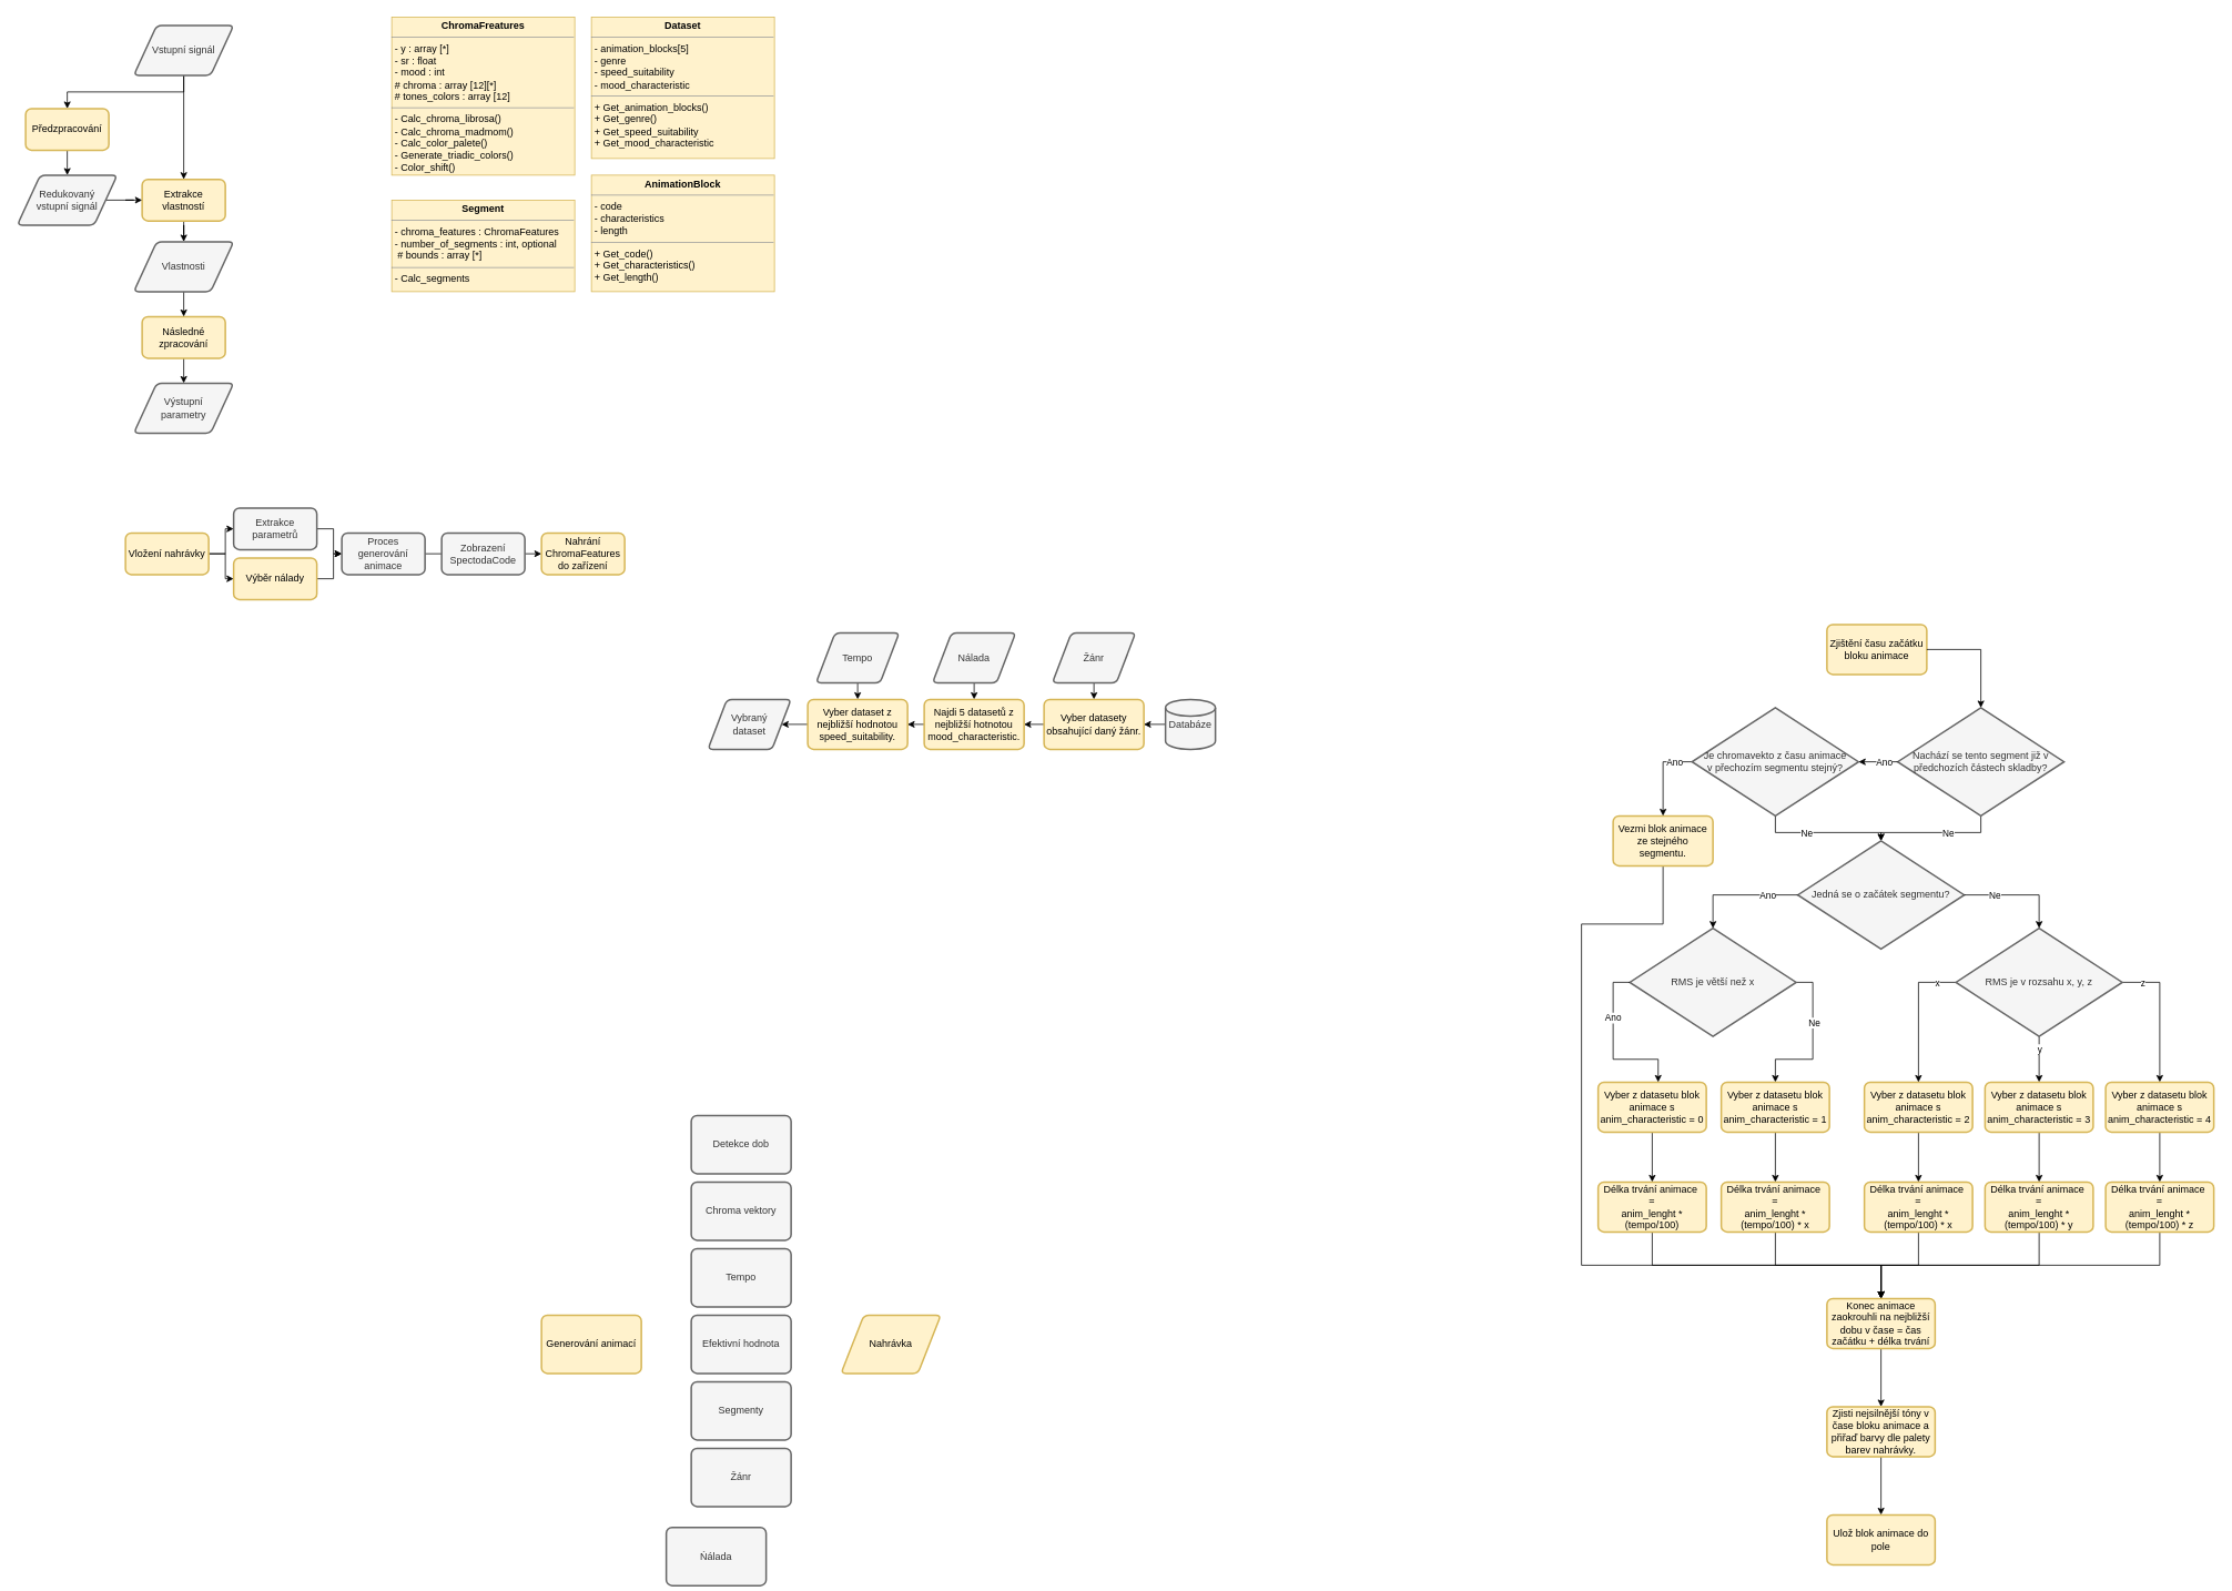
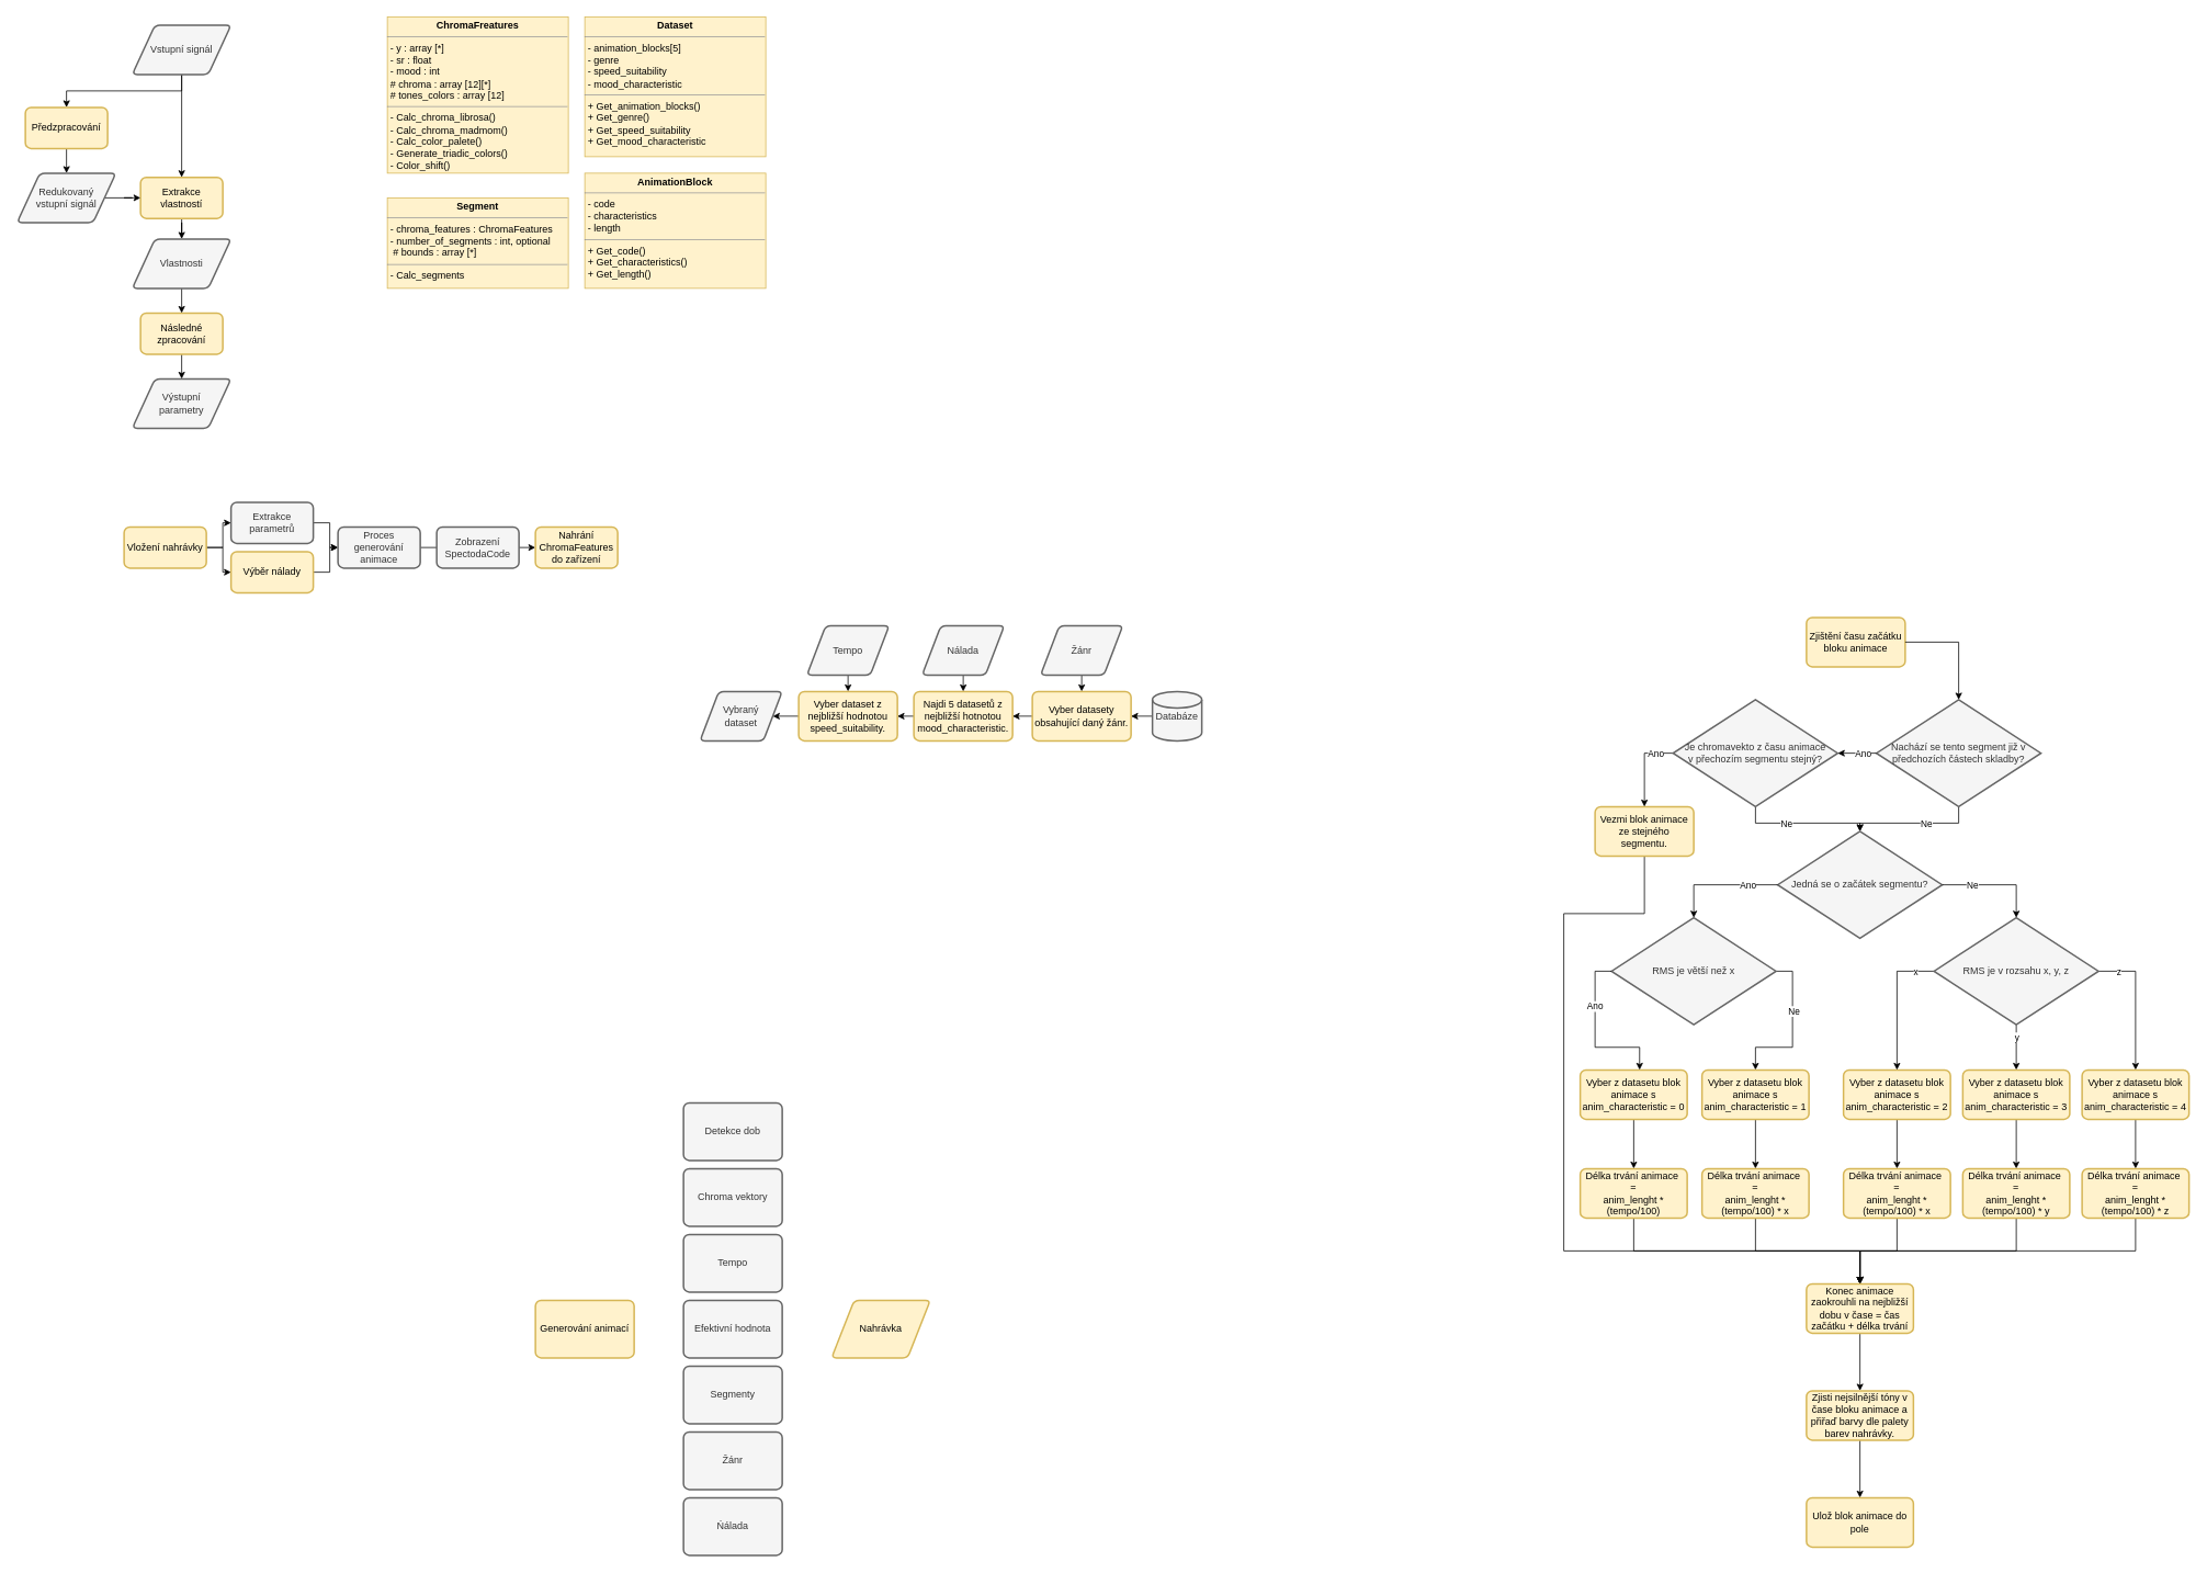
- <mxCell id="110" value="Ńálada" style="rounded=1;whiteSpace=wrap;html=1;absoluteArcSize=1;arcSize=14;strokeWidth=2;fillColor=#f5f5f5;strokeColor=#666666;fontColor=#333333;" parent="1" vertex="1"><mxGeometry x="800" y="1835" width="120" height="70" as="geometry" /></mxCell>
+ <mxCell id="110" value="Ńálada" style="rounded=1;whiteSpace=wrap;html=1;absoluteArcSize=1;arcSize=14;strokeWidth=2;fillColor=#f5f5f5;strokeColor=#666666;fontColor=#333333;" parent="1" vertex="1"><mxGeometry x="830" y="1820" width="120" height="70" as="geometry" /></mxCell>
